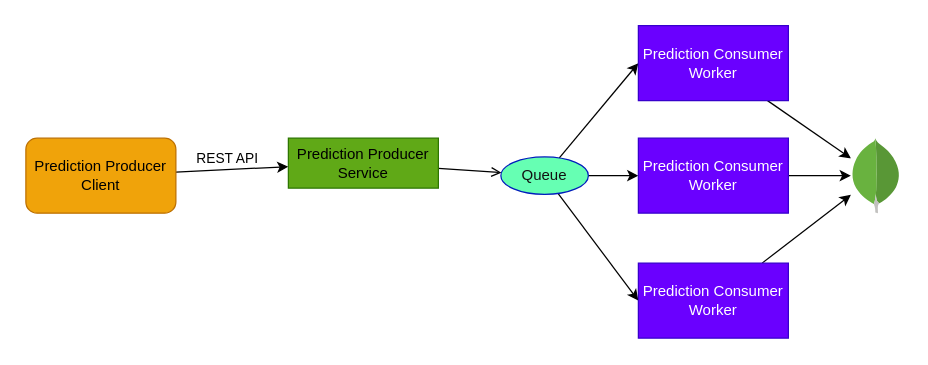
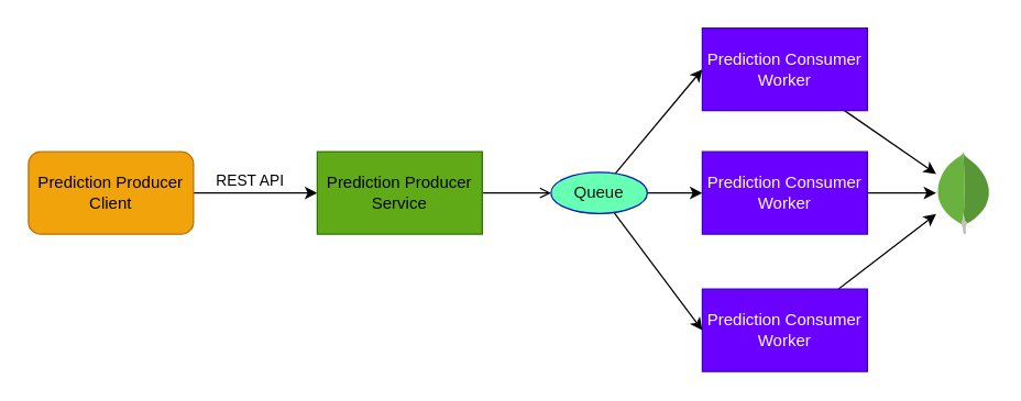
- <mxCell id="6" value="&lt;font color=&quot;#000000&quot;&gt;Prediction Producer Service&lt;/font&gt;" style="rounded=0;whiteSpace=wrap;html=1;fillColor=#60a917;fontColor=#ffffff;strokeColor=#2D7600;" vertex="1" parent="1"><mxGeometry x="230" y="110" width="120" height="40" as="geometry" /></mxCell>
+ <mxCell id="6" value="&lt;font color=&quot;#000000&quot;&gt;Prediction Producer Service&lt;/font&gt;" style="rounded=0;whiteSpace=wrap;html=1;fillColor=#60a917;fontColor=#ffffff;strokeColor=#2D7600;" vertex="1" parent="1"><mxGeometry x="230" y="110" width="120" height="60" as="geometry" /></mxCell>
